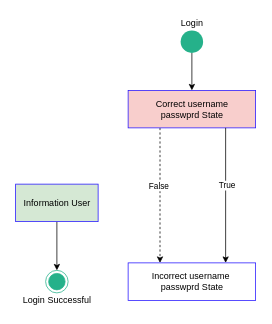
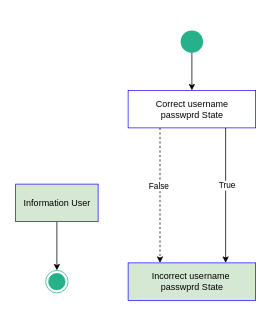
- <mxCell id="13" value="Login" style="text;html=1;align=center;verticalAlign=middle;resizable=0;points=[];autosize=1;" vertex="1" parent="1"><mxGeometry x="230" y="20" width="50" height="20" as="geometry" /></mxCell>
- <mxCell id="7" value="Correct username &lt;br&gt;passwprd State" style="html=1;strokeColor=#2212FF;fillColor=#f8cecc;" vertex="1" parent="1"><mxGeometry x="170" y="120" width="170" height="50" as="geometry" /></mxCell>
+ <mxCell id="7" value="Correct username &lt;br&gt;passwprd State" style="html=1;strokeColor=#2212FF;" vertex="1" parent="1"><mxGeometry x="170" y="120" width="170" height="50" as="geometry" /></mxCell>
- <mxCell id="8" value="Incorrect username&amp;nbsp;&lt;br&gt;passwprd State" style="html=1;strokeColor=#2212FF;" vertex="1" parent="1"><mxGeometry x="170" y="350" width="170" height="50" as="geometry" /></mxCell>
+ <mxCell id="8" value="Incorrect username&amp;nbsp;&lt;br&gt;passwprd State" style="html=1;strokeColor=#2212FF;fillColor=#d5e8d4;" vertex="1" parent="1"><mxGeometry x="170" y="350" width="170" height="50" as="geometry" /></mxCell>
- <mxCell id="14" value="Login Successful" style="text;html=1;align=center;verticalAlign=middle;resizable=0;points=[];autosize=1;" vertex="1" parent="1"><mxGeometry x="20" y="390" width="110" height="20" as="geometry" /></mxCell>
